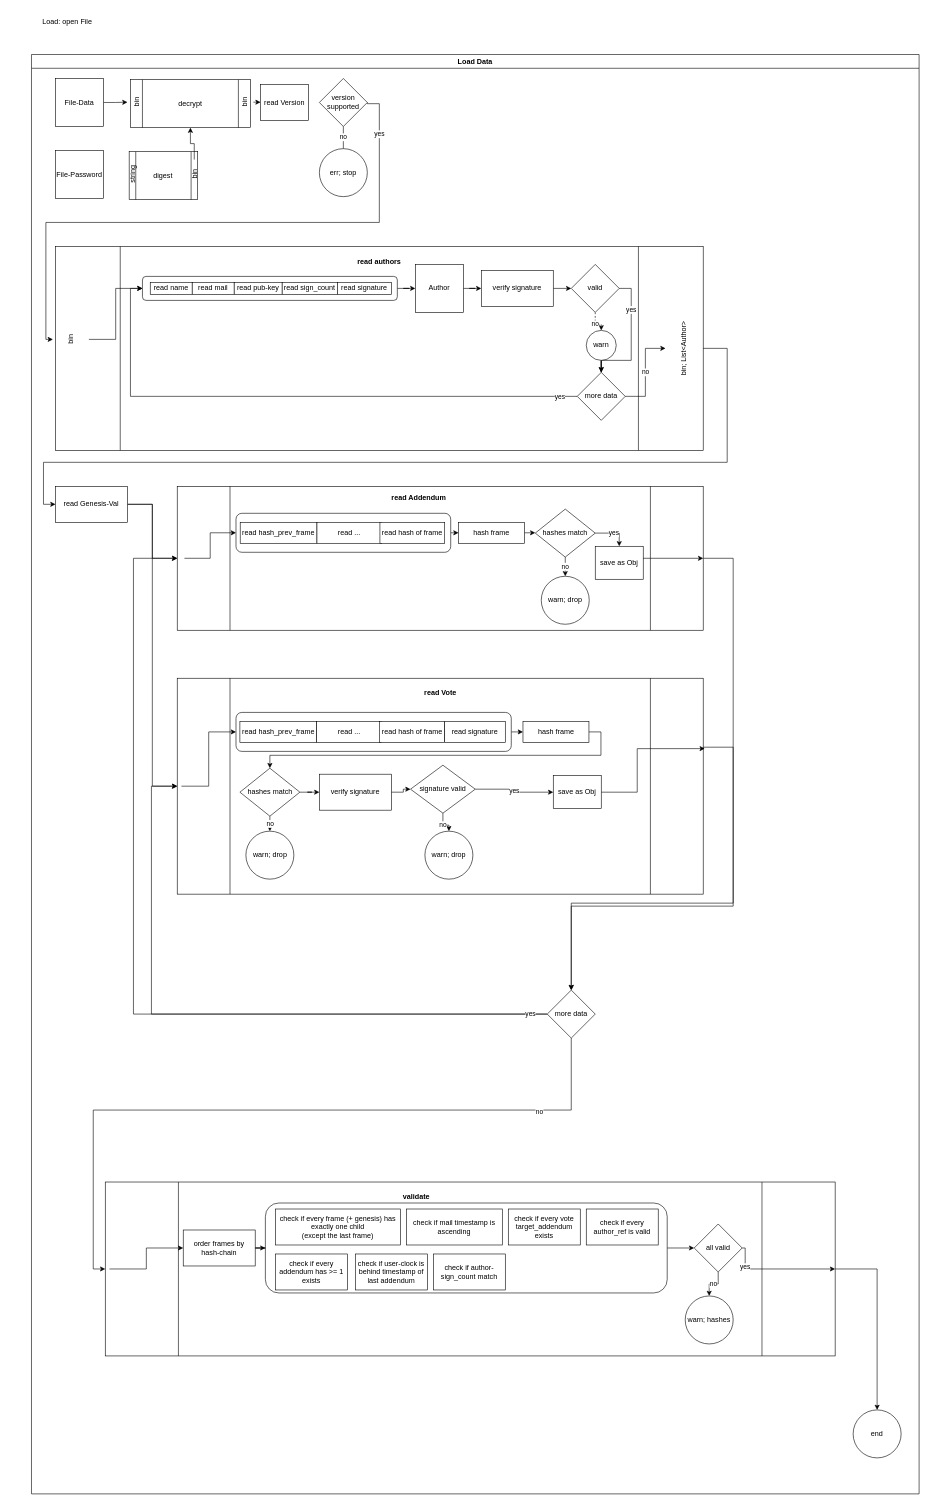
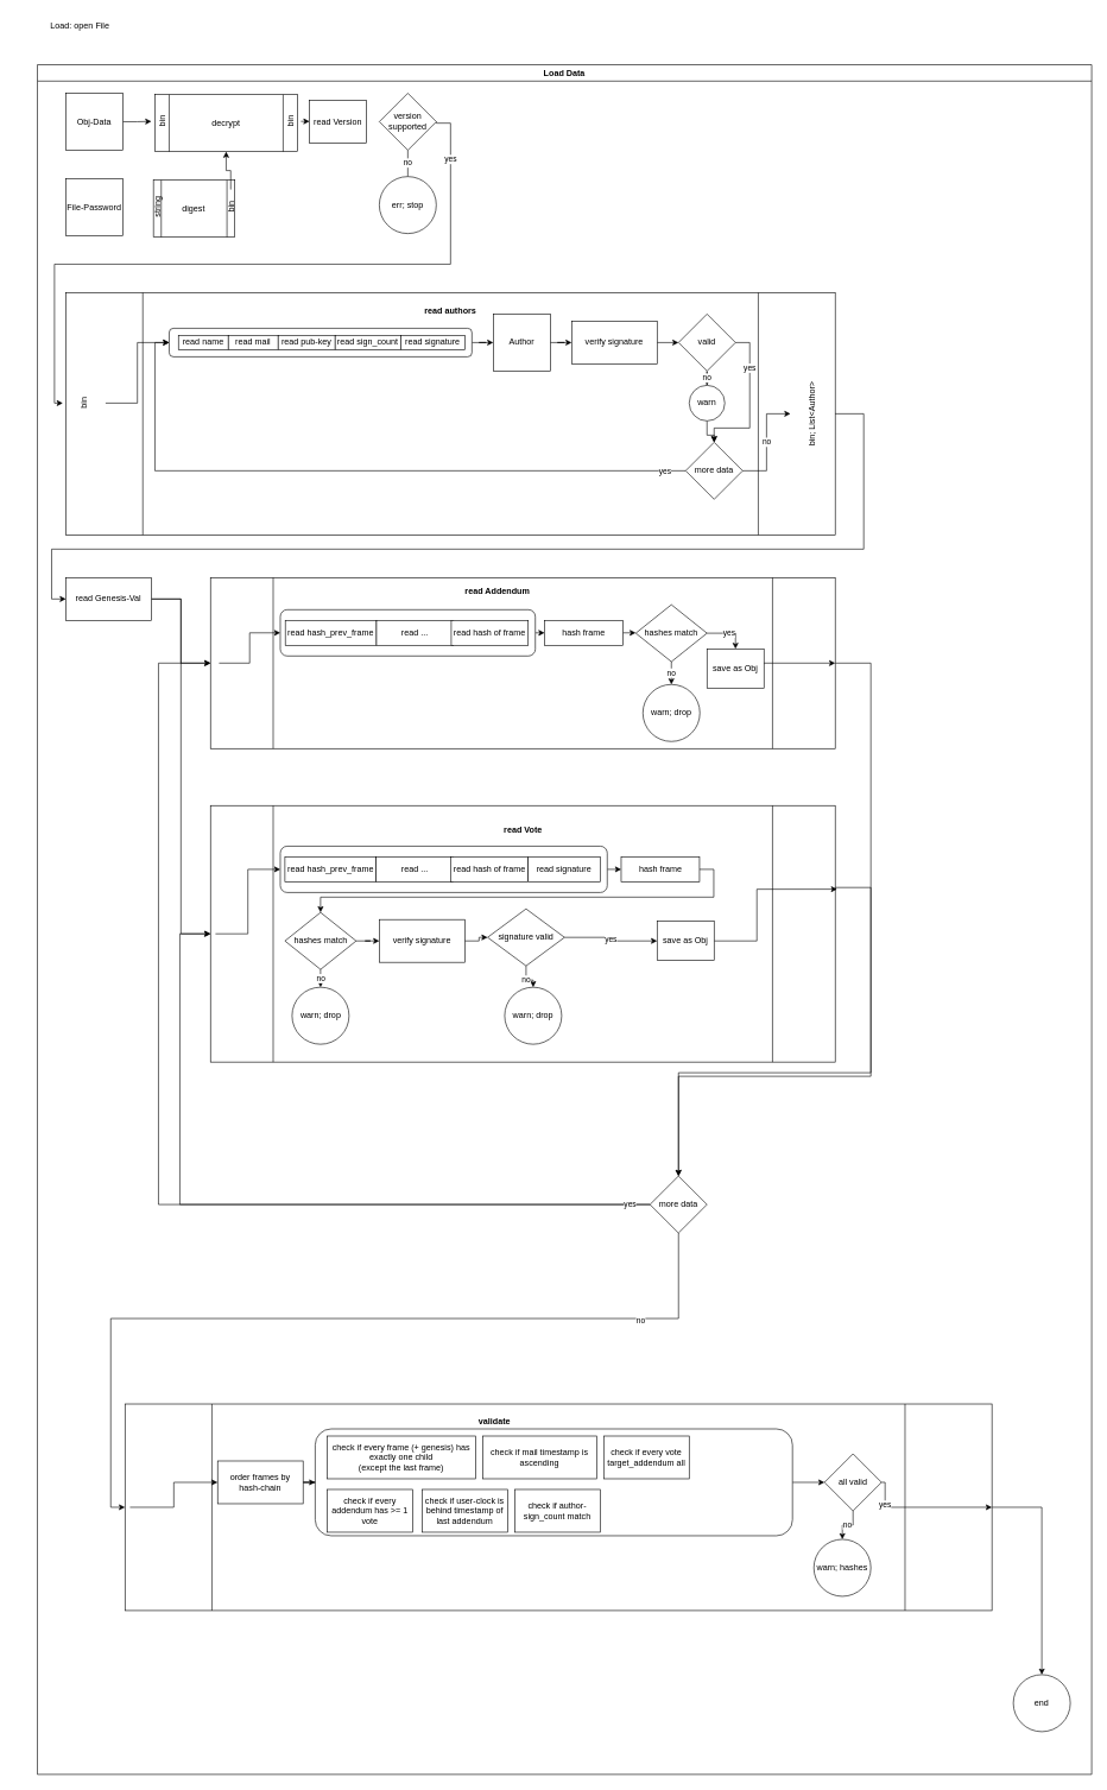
- <mxCell id="5" value="File-Data" style="whiteSpace=wrap;html=1;aspect=fixed;" vertex="1" parent="3"><mxGeometry x="40" y="40" width="80" height="80" as="geometry" /></mxCell>
+ <mxCell id="5" value="Obj-Data" style="whiteSpace=wrap;html=1;aspect=fixed;" vertex="1" parent="3"><mxGeometry x="40" y="40" width="80" height="80" as="geometry" /></mxCell>
- <mxCell id="42" value="warn" style="ellipse;whiteSpace=wrap;html=1;aspect=fixed;glass=0;" vertex="1" parent="3"><mxGeometry x="925" y="460" width="50" height="50" as="geometry" /></mxCell>
+ <mxCell id="42" value="warn" style="ellipse;whiteSpace=wrap;html=1;aspect=fixed;glass=0;" vertex="1" parent="3"><mxGeometry x="915" y="450" width="50" height="50" as="geometry" /></mxCell>
- <mxCell id="58" value="read Vote" style="text;html=1;strokeColor=none;fillColor=none;align=center;verticalAlign=middle;whiteSpace=wrap;rounded=0;glass=0;fontStyle=1" vertex="1" parent="3"><mxGeometry x="652" y="1050" width="60" height="30" as="geometry" /></mxCell>
+ <mxCell id="58" value="read Vote" style="text;html=1;strokeColor=none;fillColor=none;align=center;verticalAlign=middle;whiteSpace=wrap;rounded=0;glass=0;fontStyle=1" vertex="1" parent="3"><mxGeometry x="652" y="1060" width="60" height="30" as="geometry" /></mxCell>
- <mxCell id="107" value="check if every vote target_addendum exists" style="rounded=0;whiteSpace=wrap;html=1;glass=0;" vertex="1" parent="3"><mxGeometry x="795" y="1925" width="120" height="60" as="geometry" /></mxCell>
+ <mxCell id="107" value="check if every vote target_addendum all" style="rounded=0;whiteSpace=wrap;html=1;glass=0;" vertex="1" parent="3"><mxGeometry x="795" y="1925" width="120" height="60" as="geometry" /></mxCell>
- <mxCell id="108" value="check if every author_ref is valid" style="rounded=0;whiteSpace=wrap;html=1;glass=0;" vertex="1" parent="3"><mxGeometry x="925" y="1925" width="120" height="60" as="geometry" /></mxCell>
- <mxCell id="109" value="check if every addendum has &amp;gt;= 1 exists" style="rounded=0;whiteSpace=wrap;html=1;glass=0;" vertex="1" parent="3"><mxGeometry x="407" y="2000" width="120" height="60" as="geometry" /></mxCell>
+ <mxCell id="109" value="check if every addendum has &amp;gt;= 1 vote" style="rounded=0;whiteSpace=wrap;html=1;glass=0;" vertex="1" parent="3"><mxGeometry x="407" y="2000" width="120" height="60" as="geometry" /></mxCell>
